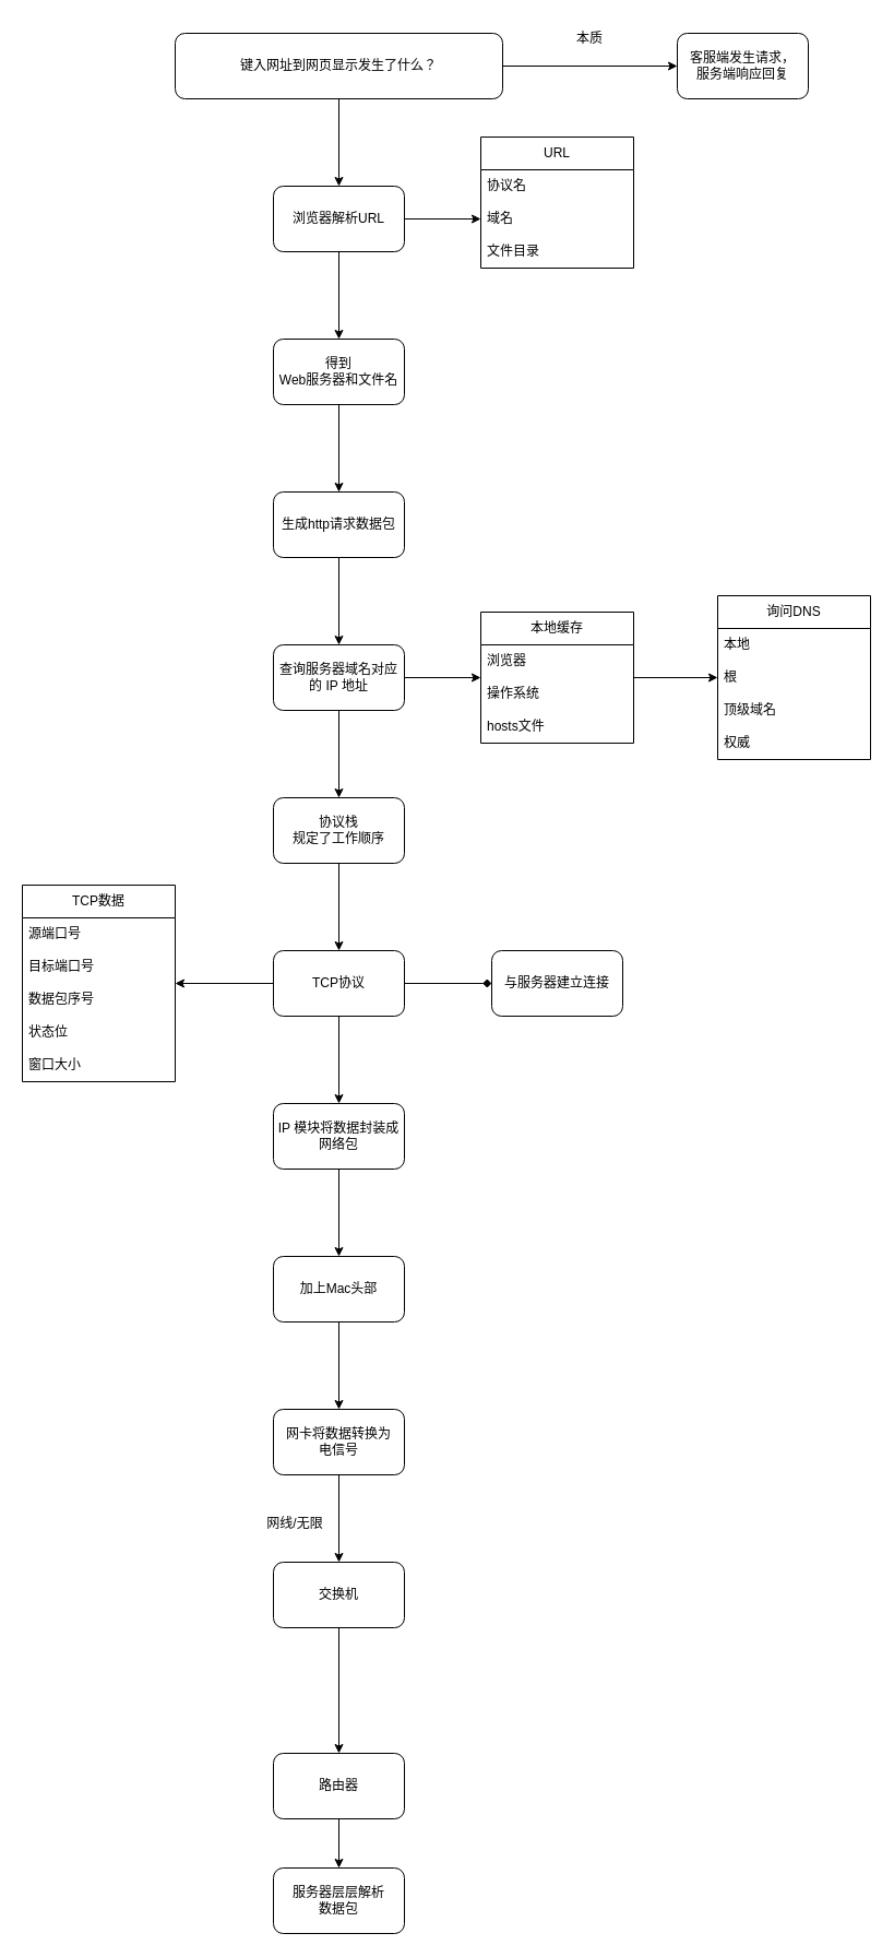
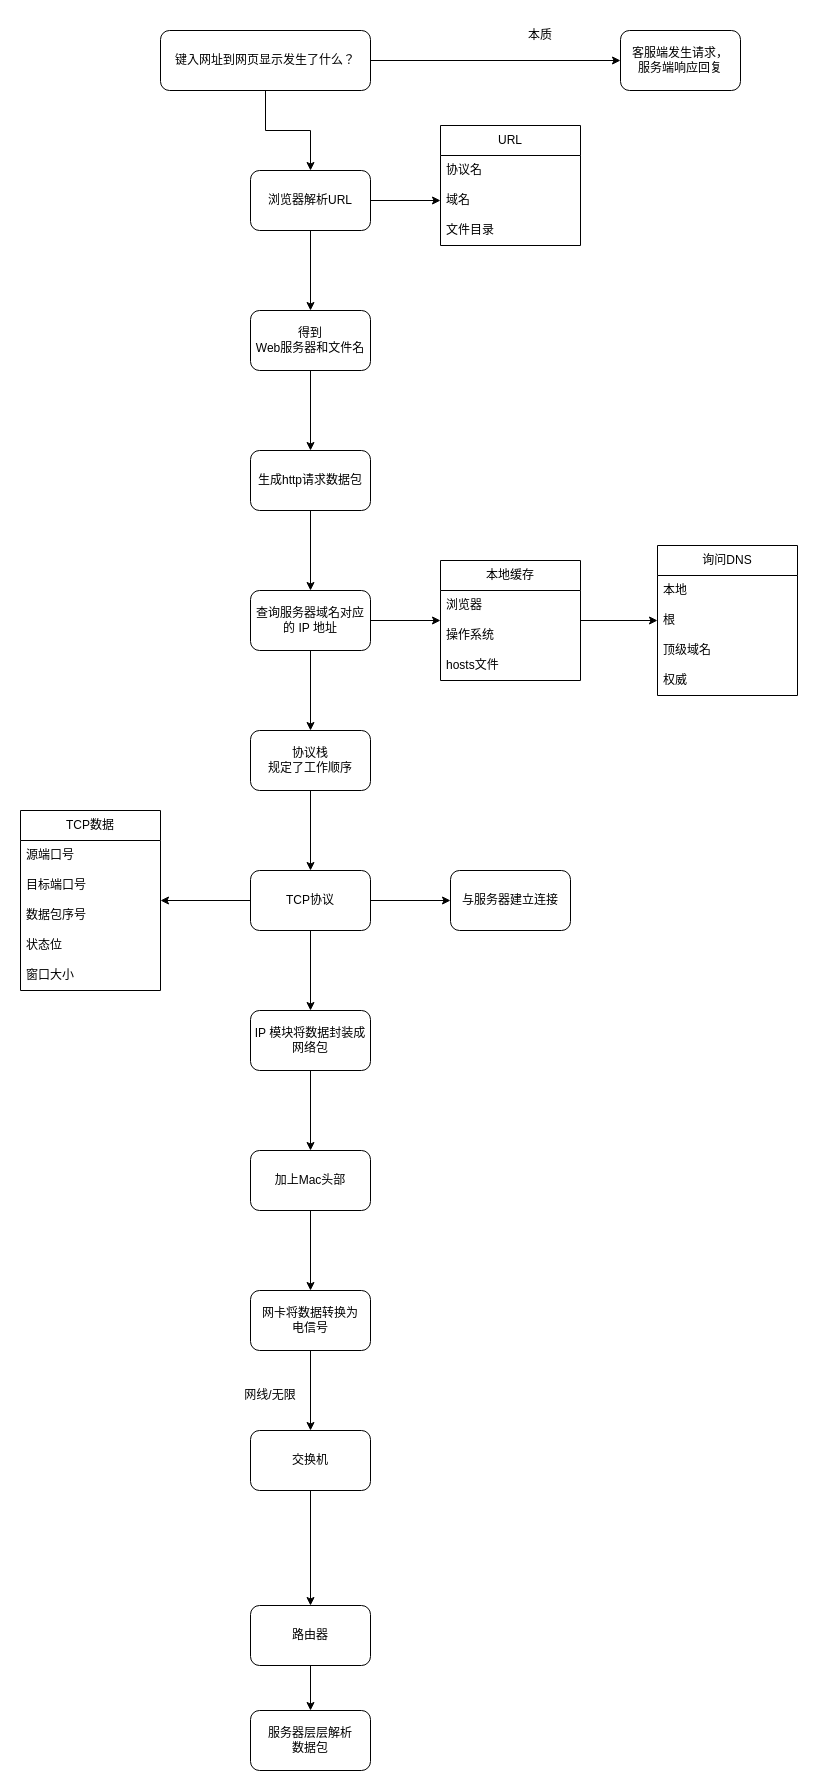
- <mxCell id="4" value="键入网址到网页显示发生了什么？" style="rounded=1;whiteSpace=wrap;html=1;" vertex="1" parent="1"><mxGeometry x="160" y="30" width="300" height="60" as="geometry" /></mxCell>
+ <mxCell id="4" value="键入网址到网页显示发生了什么？" style="rounded=1;whiteSpace=wrap;html=1;" vertex="1" parent="1"><mxGeometry x="160" y="30" width="210" height="60" as="geometry" /></mxCell>
- <mxCell id="34" value="" style="edgeStyle=orthogonalEdgeStyle;rounded=0;orthogonalLoop=1;jettySize=auto;html=1;endArrow=diamond;" edge="1" parent="1" source="36" target="43"><mxGeometry relative="1" as="geometry" /></mxCell>
+ <mxCell id="34" value="" style="edgeStyle=orthogonalEdgeStyle;rounded=0;orthogonalLoop=1;jettySize=auto;html=1;" edge="1" parent="1" source="36" target="43"><mxGeometry relative="1" as="geometry" /></mxCell>
